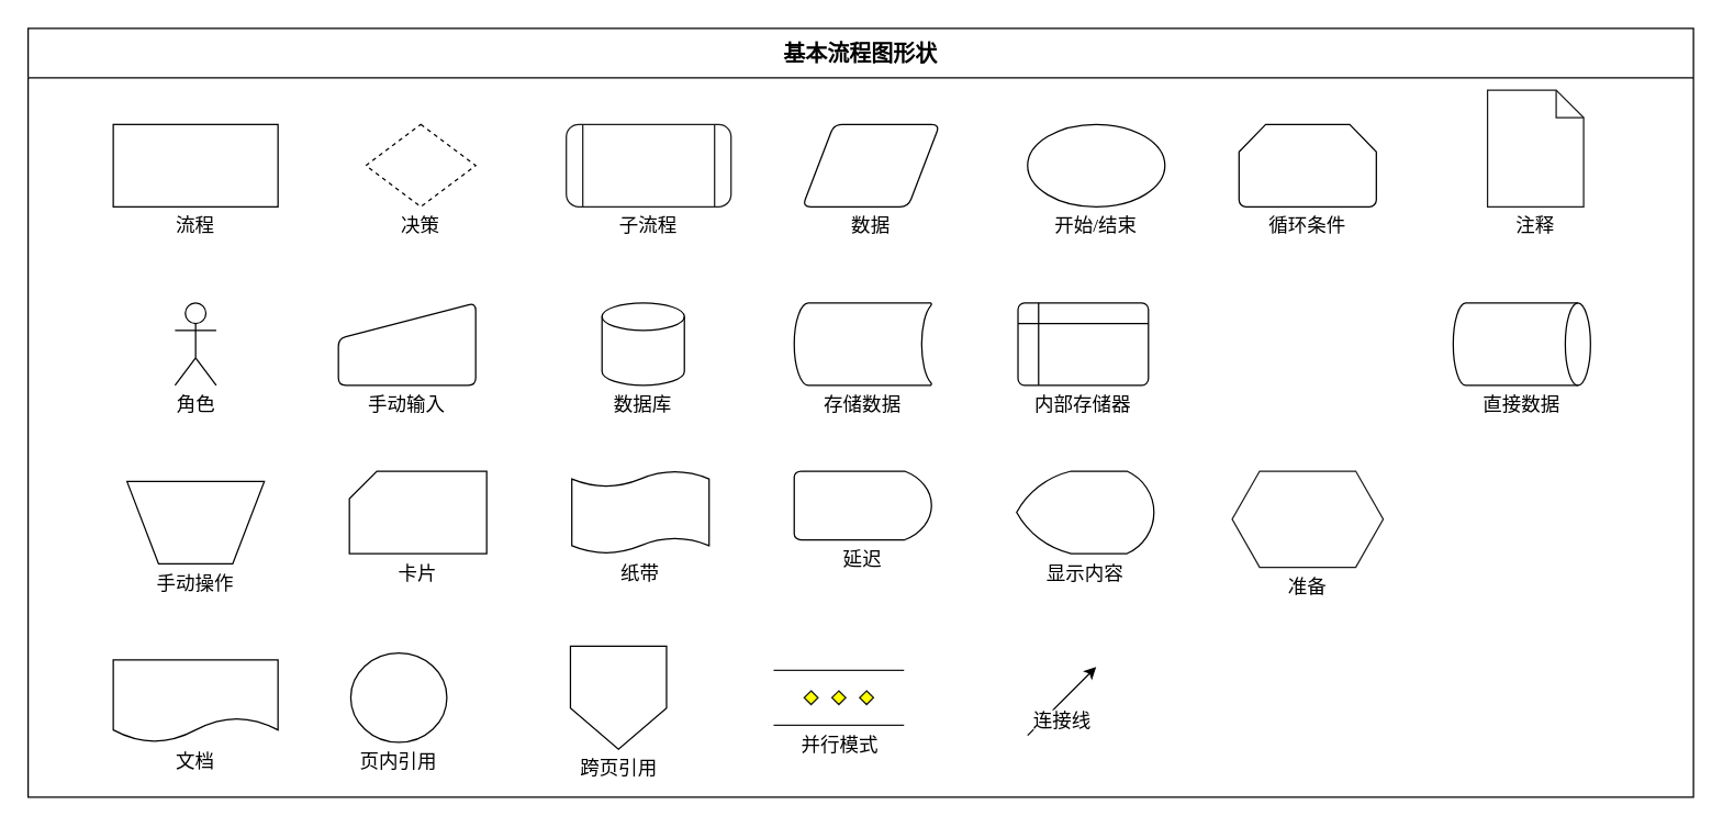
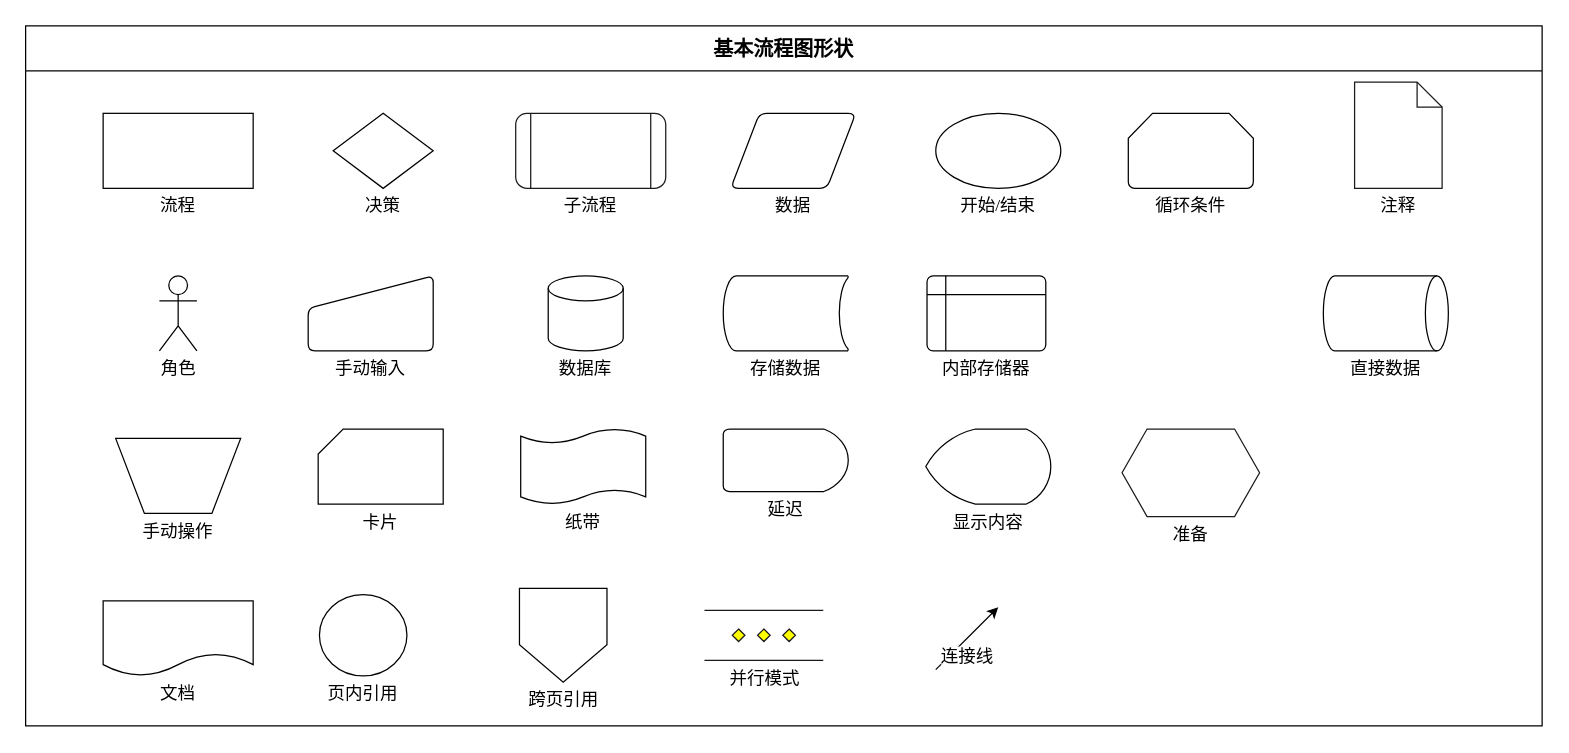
- <mxCell id="4" value="决策" style="rhombus;whiteSpace=wrap;html=1;fontFamily=阿里汉仪智能黑体;fontSource=https%3A%2F%2Fhellowebfonts.oss-cn-beijing.aliyuncs.com%2F698F3099-E62F-4C3B-B30A-04FB735069FE%2F202209%2F44C5C1037925EC78.ttf;fontSize=14;startSize=36;strokeWidth=1;labelPosition=center;verticalLabelPosition=bottom;align=center;verticalAlign=top;dashed=1;" parent="2" vertex="1"><mxGeometry x="246" y="70" width="80" height="60" as="geometry" /></mxCell>
+ <mxCell id="4" value="决策" style="rhombus;whiteSpace=wrap;html=1;fontFamily=阿里汉仪智能黑体;fontSource=https%3A%2F%2Fhellowebfonts.oss-cn-beijing.aliyuncs.com%2F698F3099-E62F-4C3B-B30A-04FB735069FE%2F202209%2F44C5C1037925EC78.ttf;fontSize=14;startSize=36;strokeWidth=1;labelPosition=center;verticalLabelPosition=bottom;align=center;verticalAlign=top;" parent="2" vertex="1"><mxGeometry x="246" y="70" width="80" height="60" as="geometry" /></mxCell>
